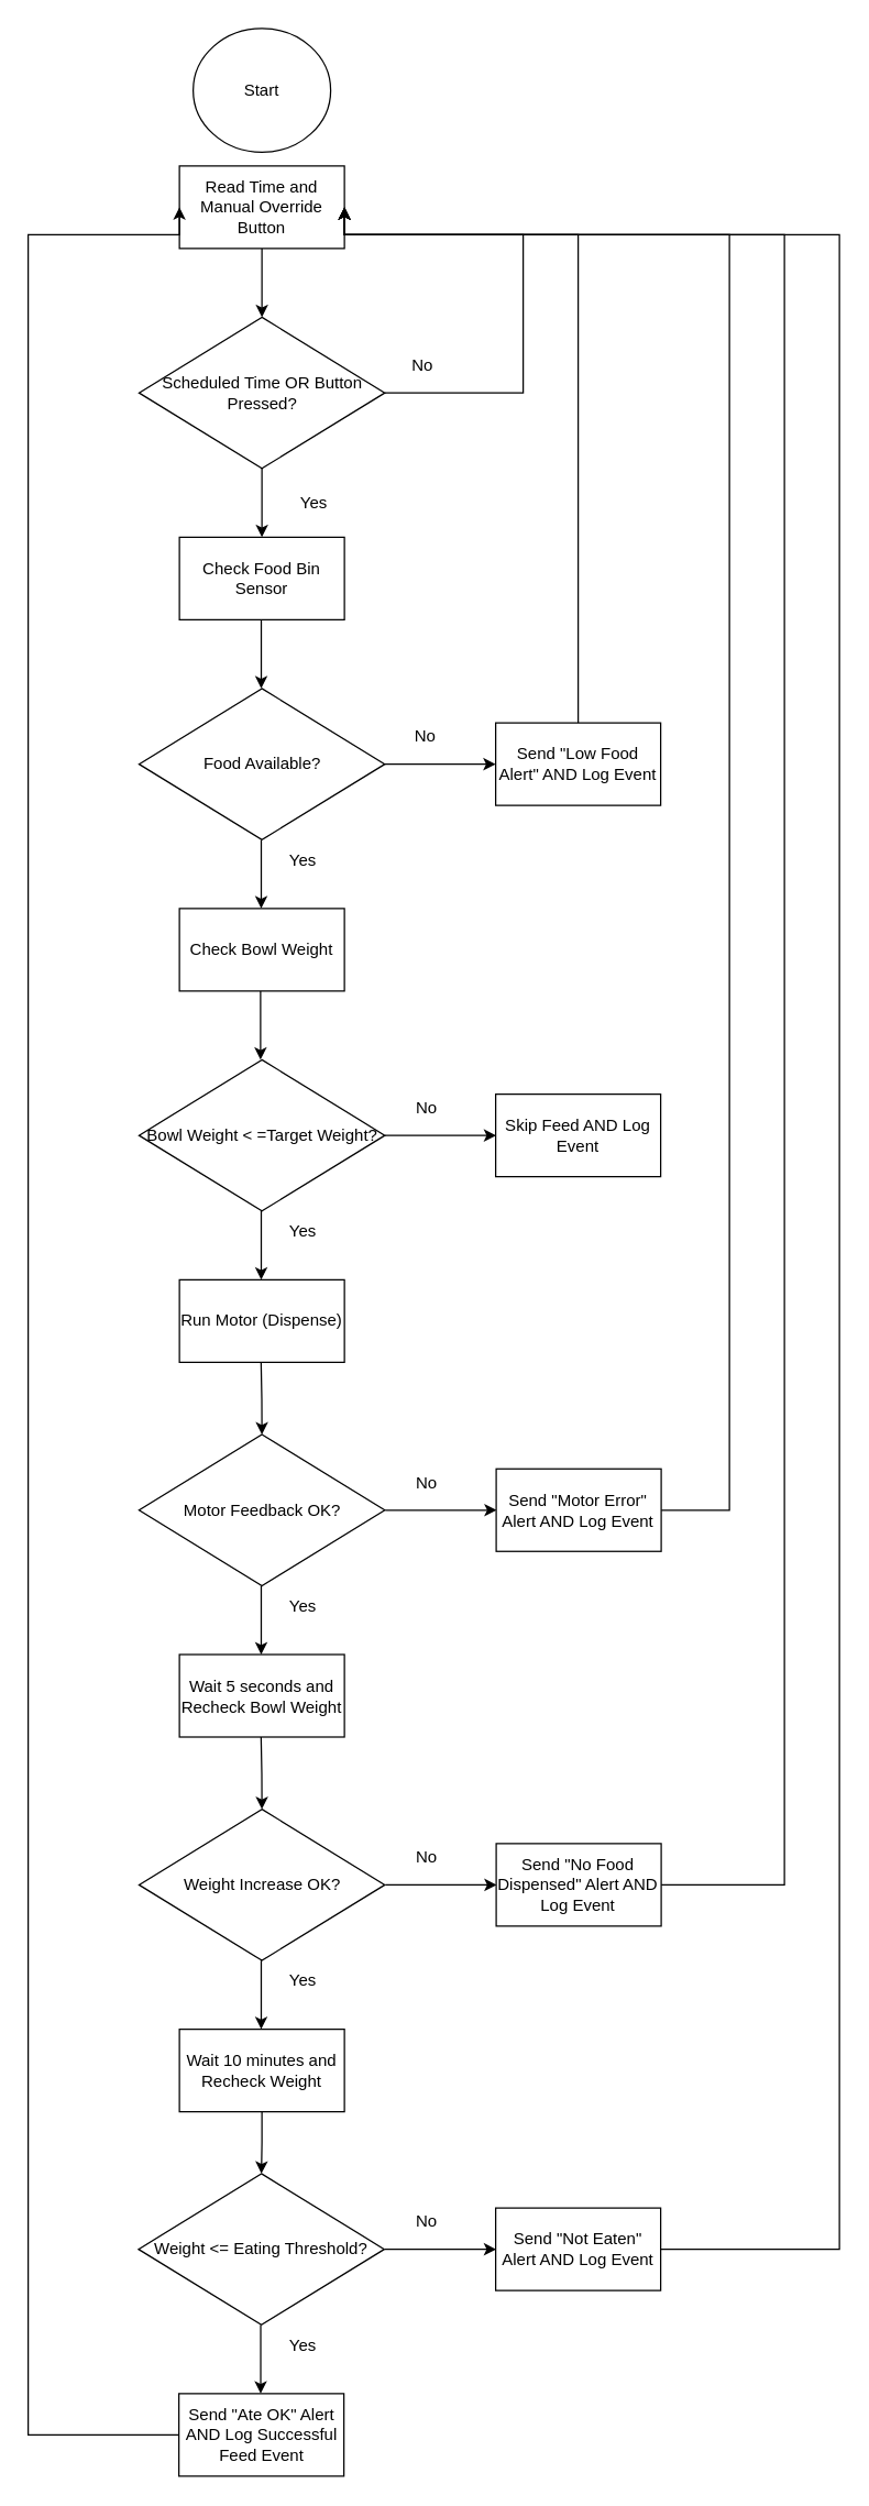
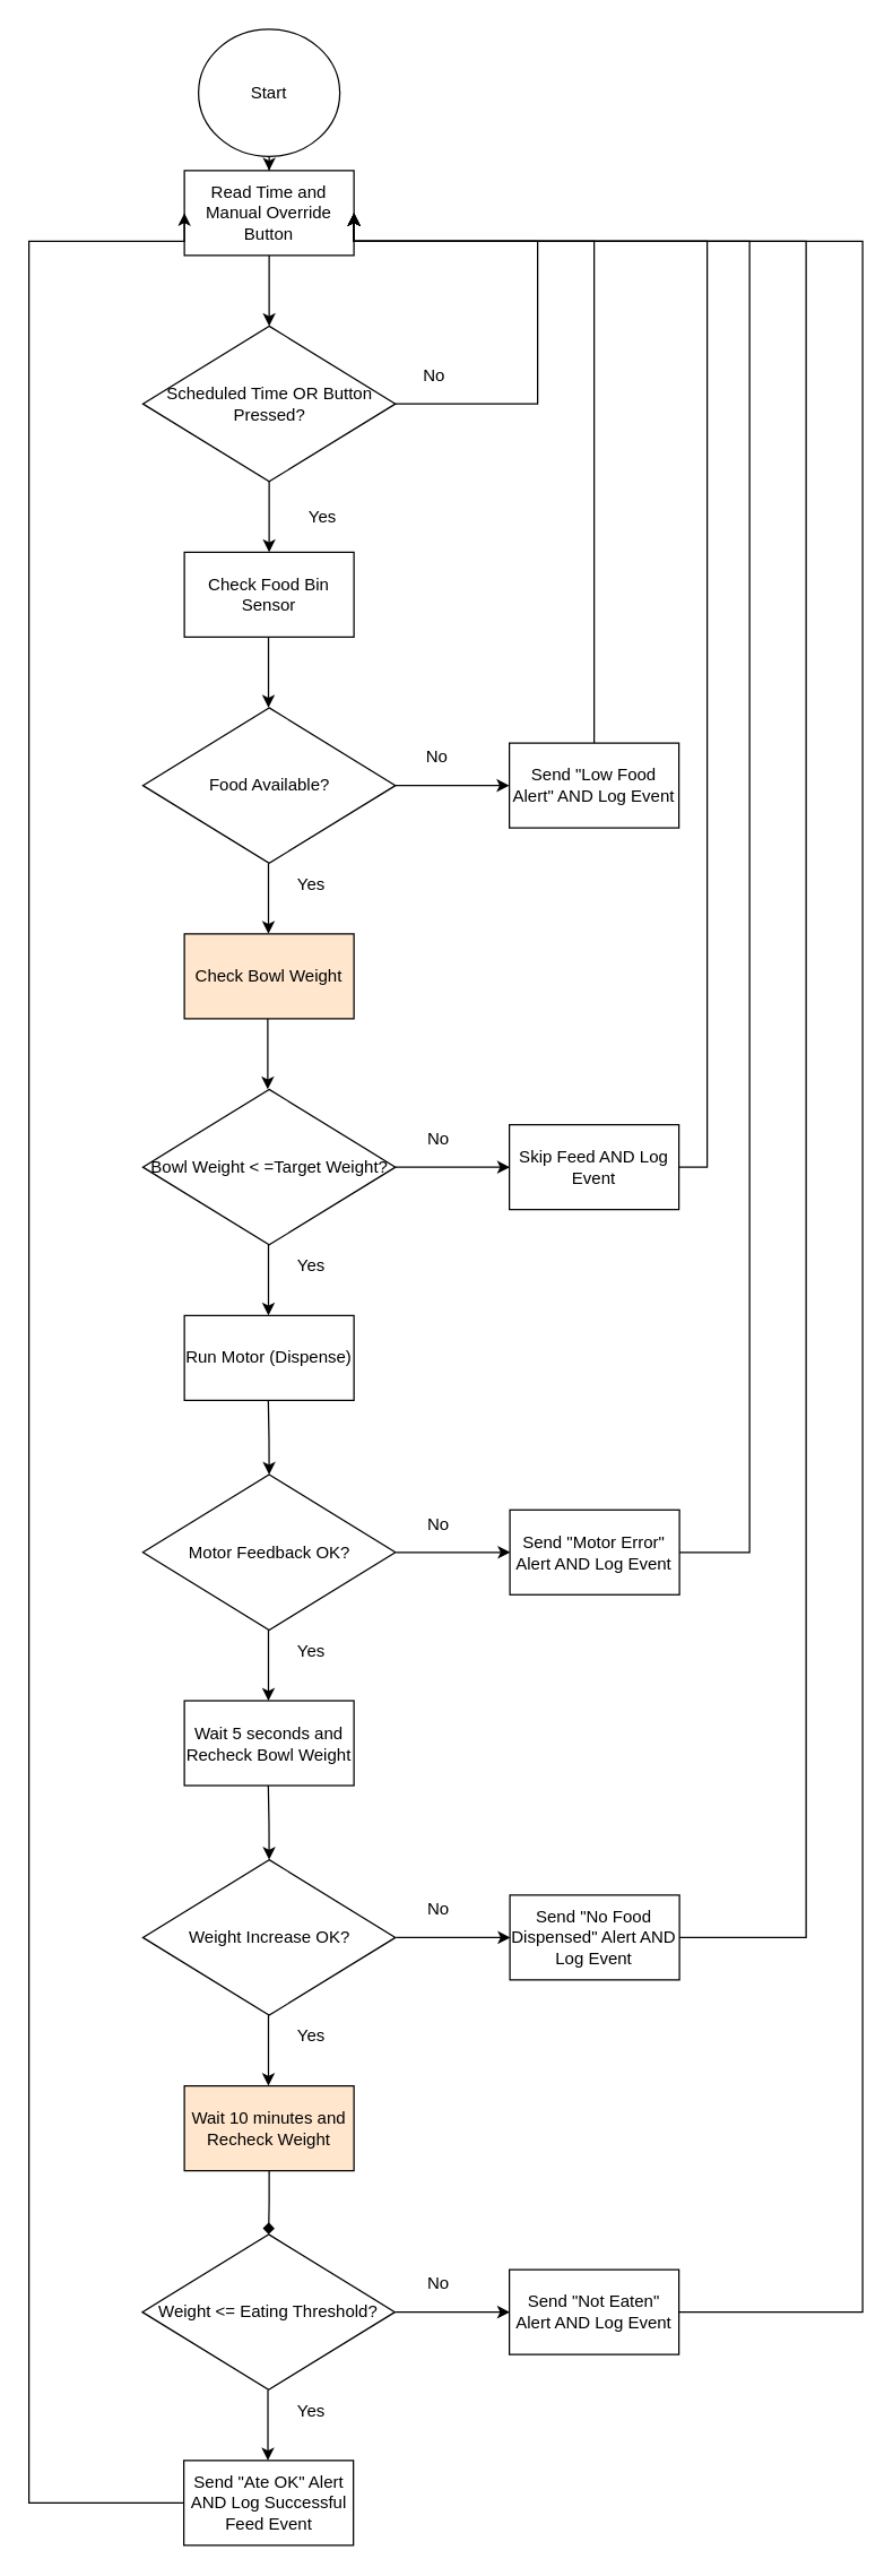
+ <mxCell id="2" style="edgeStyle=orthogonalEdgeStyle;rounded=0;orthogonalLoop=1;jettySize=auto;html=1;entryX=0.5;entryY=0;entryDx=0;entryDy=0;" edge="1" parent="1" source="3" target="11"><mxGeometry relative="1" as="geometry" /></mxCell>
+ <mxCell id="27" style="edgeStyle=orthogonalEdgeStyle;rounded=0;orthogonalLoop=1;jettySize=auto;html=1;entryX=1;entryY=0.5;entryDx=0;entryDy=0;" edge="1" parent="1" source="28" target="11"><mxGeometry relative="1" as="geometry"><Array as="points"><mxPoint x="500" y="825" /><mxPoint x="500" y="170" /></Array></mxGeometry></mxCell>
- <mxCell id="19" value="Check Bowl Weight" style="rounded=0;whiteSpace=wrap;html=1;" vertex="1" parent="1"><mxGeometry x="130" y="660" width="120" height="60" as="geometry" /></mxCell>
+ <mxCell id="19" value="Check Bowl Weight" style="rounded=0;whiteSpace=wrap;html=1;fillColor=#ffe6cc;" vertex="1" parent="1"><mxGeometry x="130" y="660" width="120" height="60" as="geometry" /></mxCell>
- <mxCell id="48" value="Wait 10 minutes and Recheck Weight" style="rounded=0;whiteSpace=wrap;html=1;" vertex="1" parent="1"><mxGeometry x="130" y="1475" width="120" height="60" as="geometry" /></mxCell>
+ <mxCell id="48" value="Wait 10 minutes and Recheck Weight" style="rounded=0;whiteSpace=wrap;html=1;fillColor=#ffe6cc;" vertex="1" parent="1"><mxGeometry x="130" y="1475" width="120" height="60" as="geometry" /></mxCell>
- <mxCell id="47" style="edgeStyle=orthogonalEdgeStyle;rounded=0;orthogonalLoop=1;jettySize=auto;html=1;entryX=0.5;entryY=0;entryDx=0;entryDy=0;" edge="1" parent="1" source="48" target="49"><mxGeometry relative="1" as="geometry" /></mxCell>
+ <mxCell id="47" style="edgeStyle=orthogonalEdgeStyle;rounded=0;orthogonalLoop=1;jettySize=auto;html=1;entryX=0.5;entryY=0;entryDx=0;entryDy=0;endArrow=diamond;" edge="1" parent="1" source="48" target="49"><mxGeometry relative="1" as="geometry" /></mxCell>
